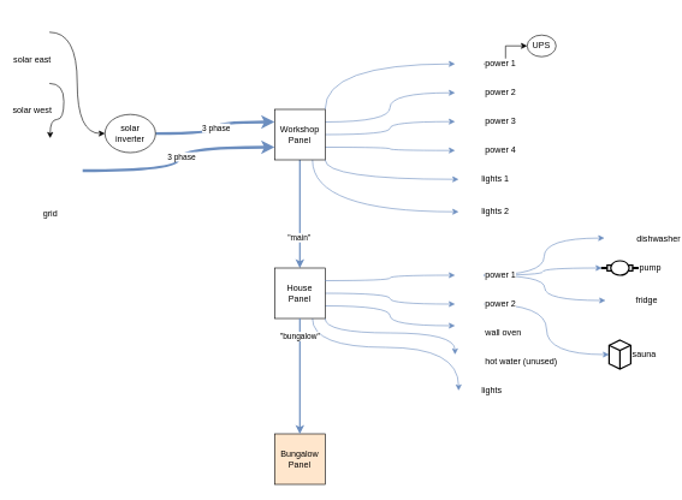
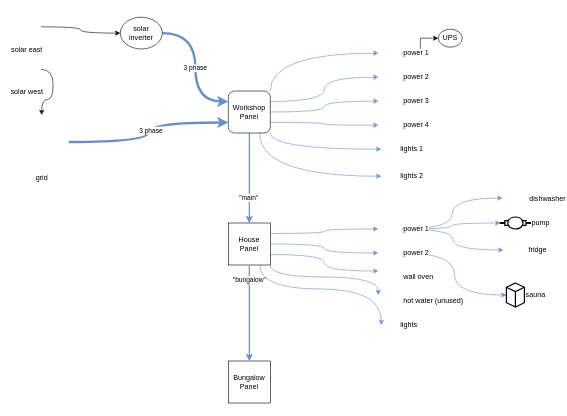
- <mxCell id="45" value="solar inverter" style="ellipse;whiteSpace=wrap;html=1;" vertex="1" parent="1"><mxGeometry x="145" y="158" width="70" height="53" as="geometry" /></mxCell>
+ <mxCell id="45" value="solar inverter" style="ellipse;whiteSpace=wrap;html=1;" vertex="1" parent="1"><mxGeometry x="200" y="28" width="70" height="53" as="geometry" /></mxCell>
- <mxCell id="10" value="Workshop Panel" style="whiteSpace=wrap;html=1;aspect=fixed;" vertex="1" parent="1"><mxGeometry x="380" y="151" width="70" height="70" as="geometry" /></mxCell>
+ <mxCell id="10" value="Workshop Panel" style="whiteSpace=wrap;html=1;aspect=fixed;rounded=1;" vertex="1" parent="1"><mxGeometry x="380" y="151" width="70" height="70" as="geometry" /></mxCell>
- <mxCell id="31" value="Bungalow Panel" style="whiteSpace=wrap;html=1;aspect=fixed;fillColor=#ffe6cc;" vertex="1" parent="1"><mxGeometry x="380" y="601" width="70" height="70" as="geometry" /></mxCell>
+ <mxCell id="31" value="Bungalow Panel" style="whiteSpace=wrap;html=1;aspect=fixed;" vertex="1" parent="1"><mxGeometry x="380" y="601" width="70" height="70" as="geometry" /></mxCell>
